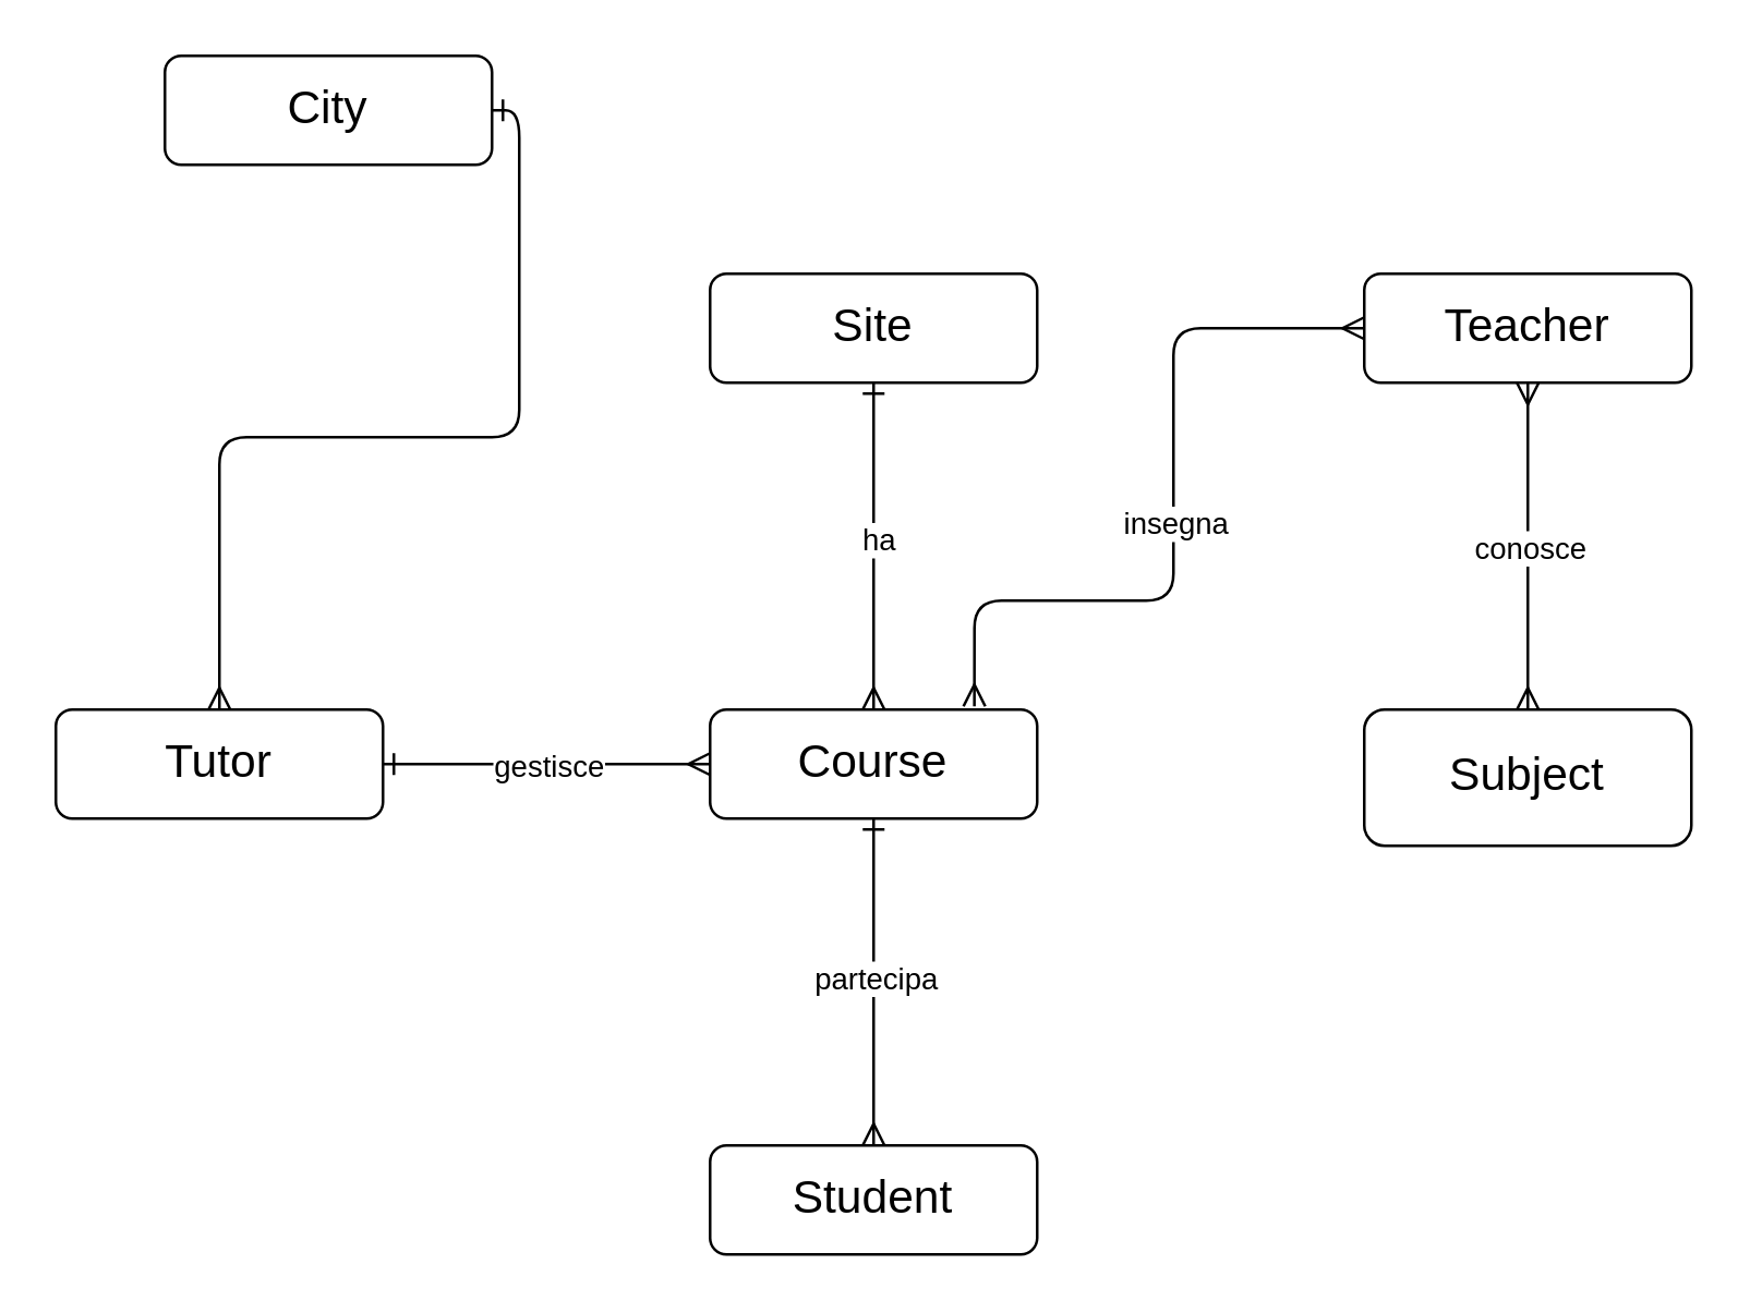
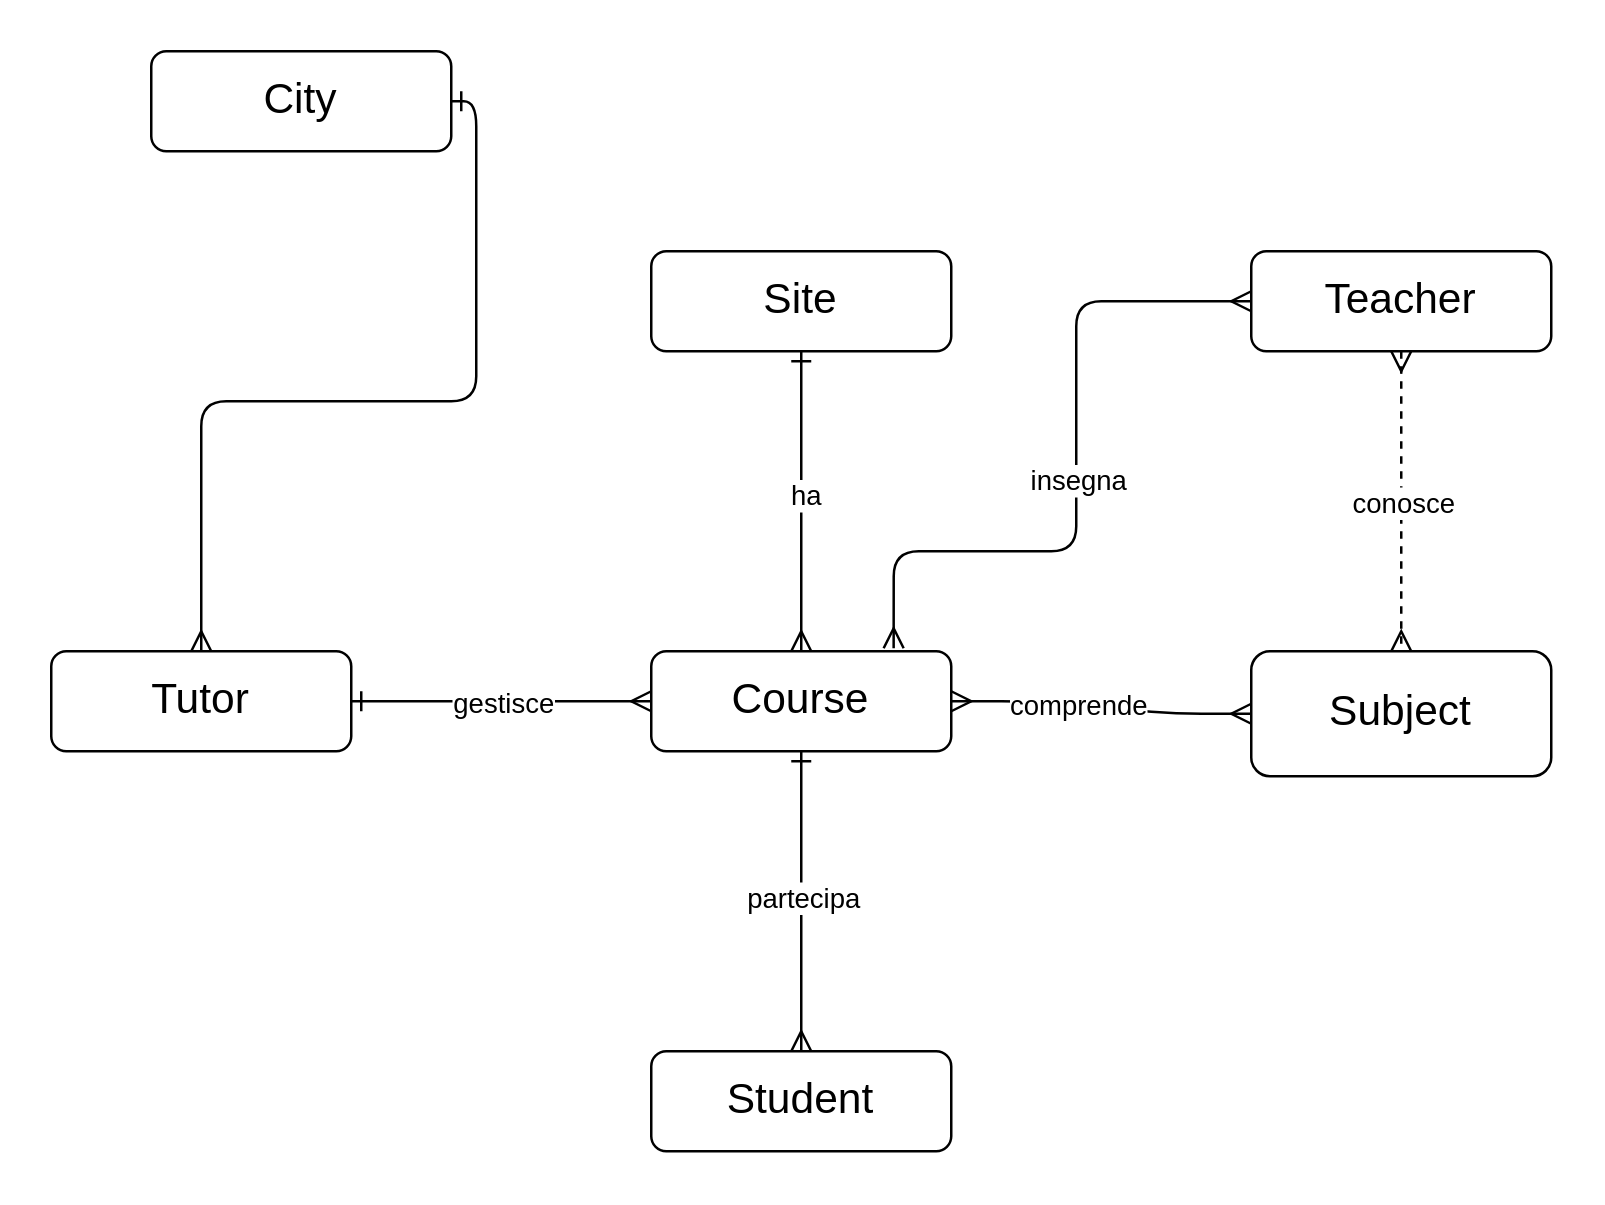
- <mxCell id="14" value="" style="edgeStyle=orthogonalEdgeStyle;fontSize=12;html=1;endArrow=ERmany;exitX=0.5;exitY=1;exitDx=0;exitDy=0;startArrow=ERmany;startFill=0;" parent="1" source="6" target="4" edge="1"><mxGeometry width="100" height="100" relative="1" as="geometry"><mxPoint x="470" y="170" as="sourcePoint" /><mxPoint x="350" y="170" as="targetPoint" /></mxGeometry></mxCell>
+ <mxCell id="14" value="" style="edgeStyle=orthogonalEdgeStyle;fontSize=12;html=1;endArrow=ERmany;exitX=0.5;exitY=1;exitDx=0;exitDy=0;startArrow=ERmany;startFill=0;dashed=1;" parent="1" source="6" target="4" edge="1"><mxGeometry width="100" height="100" relative="1" as="geometry"><mxPoint x="470" y="170" as="sourcePoint" /><mxPoint x="350" y="170" as="targetPoint" /></mxGeometry></mxCell>
+ <mxCell id="12" value="" style="edgeStyle=entityRelationEdgeStyle;fontSize=12;html=1;endArrow=ERmany;entryX=1;entryY=0.5;entryDx=0;entryDy=0;exitX=0;exitY=0.5;exitDx=0;exitDy=0;startArrow=ERmany;startFill=0;" parent="1" source="4" target="3" edge="1"><mxGeometry width="100" height="100" relative="1" as="geometry"><mxPoint x="470" y="430" as="sourcePoint" /><mxPoint x="570" y="330" as="targetPoint" /></mxGeometry></mxCell>
+ <mxCell id="13" value="comprende" style="edgeLabel;html=1;align=center;verticalAlign=middle;resizable=0;points=[];" parent="12" vertex="1" connectable="0"><mxGeometry x="0.15" y="2" relative="1" as="geometry"><mxPoint y="-2" as="offset" /></mxGeometry></mxCell>
